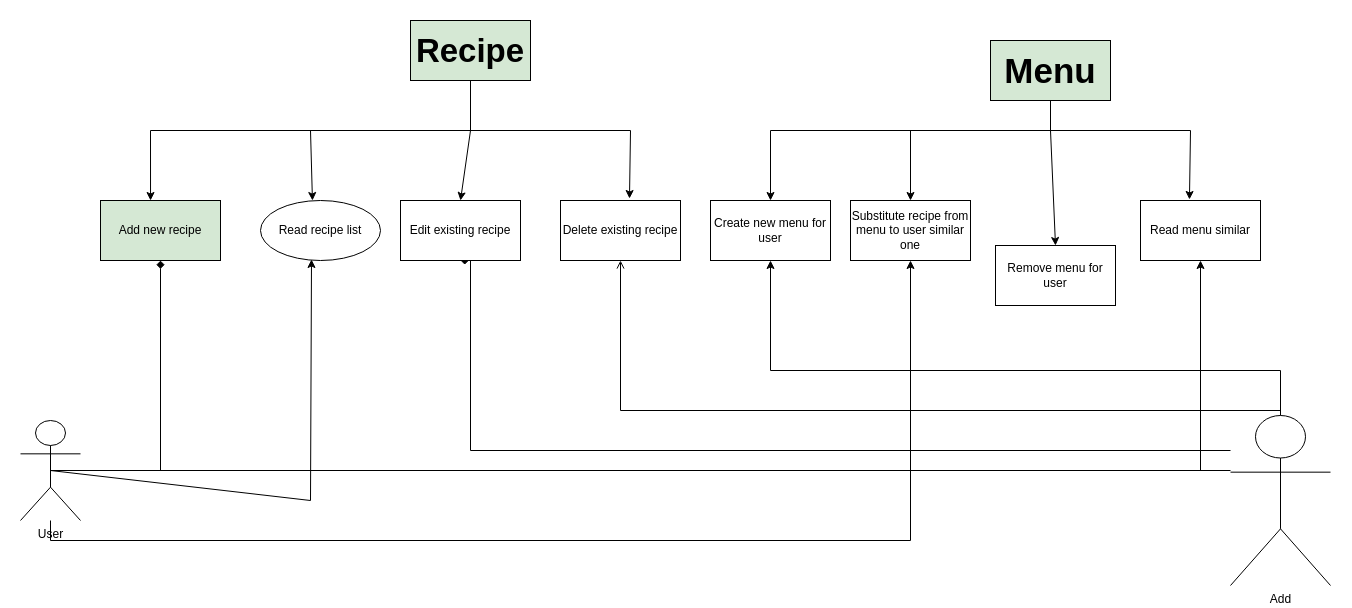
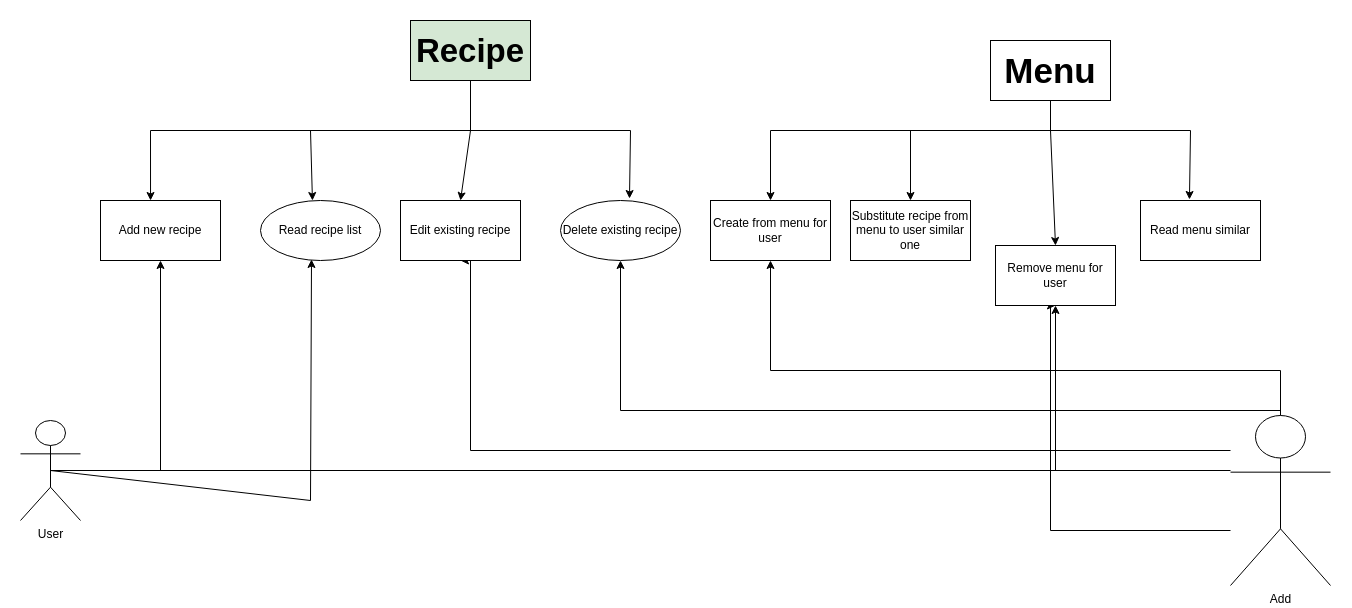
- <mxCell id="6" value="&lt;b&gt;&lt;font style=&quot;font-size: 35px&quot;&gt;Menu&lt;/font&gt;&lt;/b&gt;" style="rounded=0;whiteSpace=wrap;html=1;fillColor=#d5e8d4;" vertex="1" parent="1"><mxGeometry x="990" y="40" width="120" height="60" as="geometry" /></mxCell>
+ <mxCell id="6" value="&lt;b&gt;&lt;font style=&quot;font-size: 35px&quot;&gt;Menu&lt;/font&gt;&lt;/b&gt;" style="rounded=0;whiteSpace=wrap;html=1;" vertex="1" parent="1"><mxGeometry x="990" y="40" width="120" height="60" as="geometry" /></mxCell>
- <mxCell id="13" value="Add new recipe" style="rounded=0;whiteSpace=wrap;html=1;fillColor=#d5e8d4;" vertex="1" parent="1"><mxGeometry x="100" y="200" width="120" height="60" as="geometry" /></mxCell>
+ <mxCell id="13" value="Add new recipe" style="rounded=0;whiteSpace=wrap;html=1;" vertex="1" parent="1"><mxGeometry x="100" y="200" width="120" height="60" as="geometry" /></mxCell>
- <mxCell id="15" value="&lt;div&gt;Delete existing recipe&lt;/div&gt;" style="rounded=0;whiteSpace=wrap;html=1;" vertex="1" parent="1"><mxGeometry x="560" y="200" width="120" height="60" as="geometry" /></mxCell>
+ <mxCell id="15" value="&lt;div&gt;Delete existing recipe&lt;/div&gt;" style="ellipse;whiteSpace=wrap;html=1;" vertex="1" parent="1"><mxGeometry x="560" y="200" width="120" height="60" as="geometry" /></mxCell>
- <mxCell id="16" value="Create new menu for user" style="rounded=0;whiteSpace=wrap;html=1;" vertex="1" parent="1"><mxGeometry x="710" y="200" width="120" height="60" as="geometry" /></mxCell>
+ <mxCell id="16" value="Create from menu for user" style="rounded=0;whiteSpace=wrap;html=1;" vertex="1" parent="1"><mxGeometry x="710" y="200" width="120" height="60" as="geometry" /></mxCell>
- <mxCell id="8" style="edgeStyle=orthogonalEdgeStyle;rounded=0;orthogonalLoop=1;jettySize=auto;html=1;entryX=0.5;entryY=1;entryDx=0;entryDy=0;endArrow=diamond;" edge="1" parent="1" source="12" target="14"><mxGeometry relative="1" as="geometry"><Array as="points"><mxPoint x="470" y="450" /></Array></mxGeometry></mxCell>
+ <mxCell id="8" style="edgeStyle=orthogonalEdgeStyle;rounded=0;orthogonalLoop=1;jettySize=auto;html=1;entryX=0.5;entryY=1;entryDx=0;entryDy=0;" edge="1" parent="1" source="12" target="14"><mxGeometry relative="1" as="geometry"><Array as="points"><mxPoint x="470" y="450" /></Array></mxGeometry></mxCell>
- <mxCell id="9" style="edgeStyle=orthogonalEdgeStyle;rounded=0;orthogonalLoop=1;jettySize=auto;html=1;entryX=0.5;entryY=1;entryDx=0;entryDy=0;endArrow=open;" edge="1" parent="1" source="12" target="15"><mxGeometry relative="1" as="geometry"><Array as="points"><mxPoint x="1280" y="410" /><mxPoint x="620" y="410" /></Array></mxGeometry></mxCell>
+ <mxCell id="9" style="edgeStyle=orthogonalEdgeStyle;rounded=0;orthogonalLoop=1;jettySize=auto;html=1;entryX=0.5;entryY=1;entryDx=0;entryDy=0;" edge="1" parent="1" source="12" target="15"><mxGeometry relative="1" as="geometry"><Array as="points"><mxPoint x="1280" y="410" /><mxPoint x="620" y="410" /></Array></mxGeometry></mxCell>
- <mxCell id="7" style="edgeStyle=orthogonalEdgeStyle;rounded=0;orthogonalLoop=1;jettySize=auto;html=1;entryX=0.5;entryY=1;entryDx=0;entryDy=0;endArrow=diamond;" edge="1" parent="1" source="12" target="13"><mxGeometry relative="1" as="geometry"><Array as="points"><mxPoint x="160" y="470" /></Array></mxGeometry></mxCell>
+ <mxCell id="7" style="edgeStyle=orthogonalEdgeStyle;rounded=0;orthogonalLoop=1;jettySize=auto;html=1;entryX=0.5;entryY=1;entryDx=0;entryDy=0;" edge="1" parent="1" source="12" target="13"><mxGeometry relative="1" as="geometry"><Array as="points"><mxPoint x="160" y="470" /></Array></mxGeometry></mxCell>
- <mxCell id="2" style="edgeStyle=orthogonalEdgeStyle;rounded=0;orthogonalLoop=1;jettySize=auto;html=1;exitX=0.5;exitY=0.5;exitDx=0;exitDy=0;exitPerimeter=0;entryX=0.5;entryY=1;entryDx=0;entryDy=0;" edge="1" parent="1" source="4" target="20"><mxGeometry relative="1" as="geometry" /></mxCell>
+ <mxCell id="2" style="edgeStyle=orthogonalEdgeStyle;rounded=0;orthogonalLoop=1;jettySize=auto;html=1;exitX=0.5;exitY=0.5;exitDx=0;exitDy=0;exitPerimeter=0;" edge="1" parent="1" source="4" target="18"><mxGeometry relative="1" as="geometry" /></mxCell>
+ <mxCell id="11" style="edgeStyle=orthogonalEdgeStyle;rounded=0;orthogonalLoop=1;jettySize=auto;html=1;entryX=0.5;entryY=1;entryDx=0;entryDy=0;" edge="1" parent="1" source="12" target="18"><mxGeometry relative="1" as="geometry"><Array as="points"><mxPoint x="1050" y="530" /></Array></mxGeometry></mxCell>
- <mxCell id="3" style="edgeStyle=orthogonalEdgeStyle;rounded=0;orthogonalLoop=1;jettySize=auto;html=1;entryX=0.5;entryY=1;entryDx=0;entryDy=0;" edge="1" parent="1" source="4" target="17"><mxGeometry relative="1" as="geometry"><Array as="points"><mxPoint x="910" y="540" /></Array></mxGeometry></mxCell>
